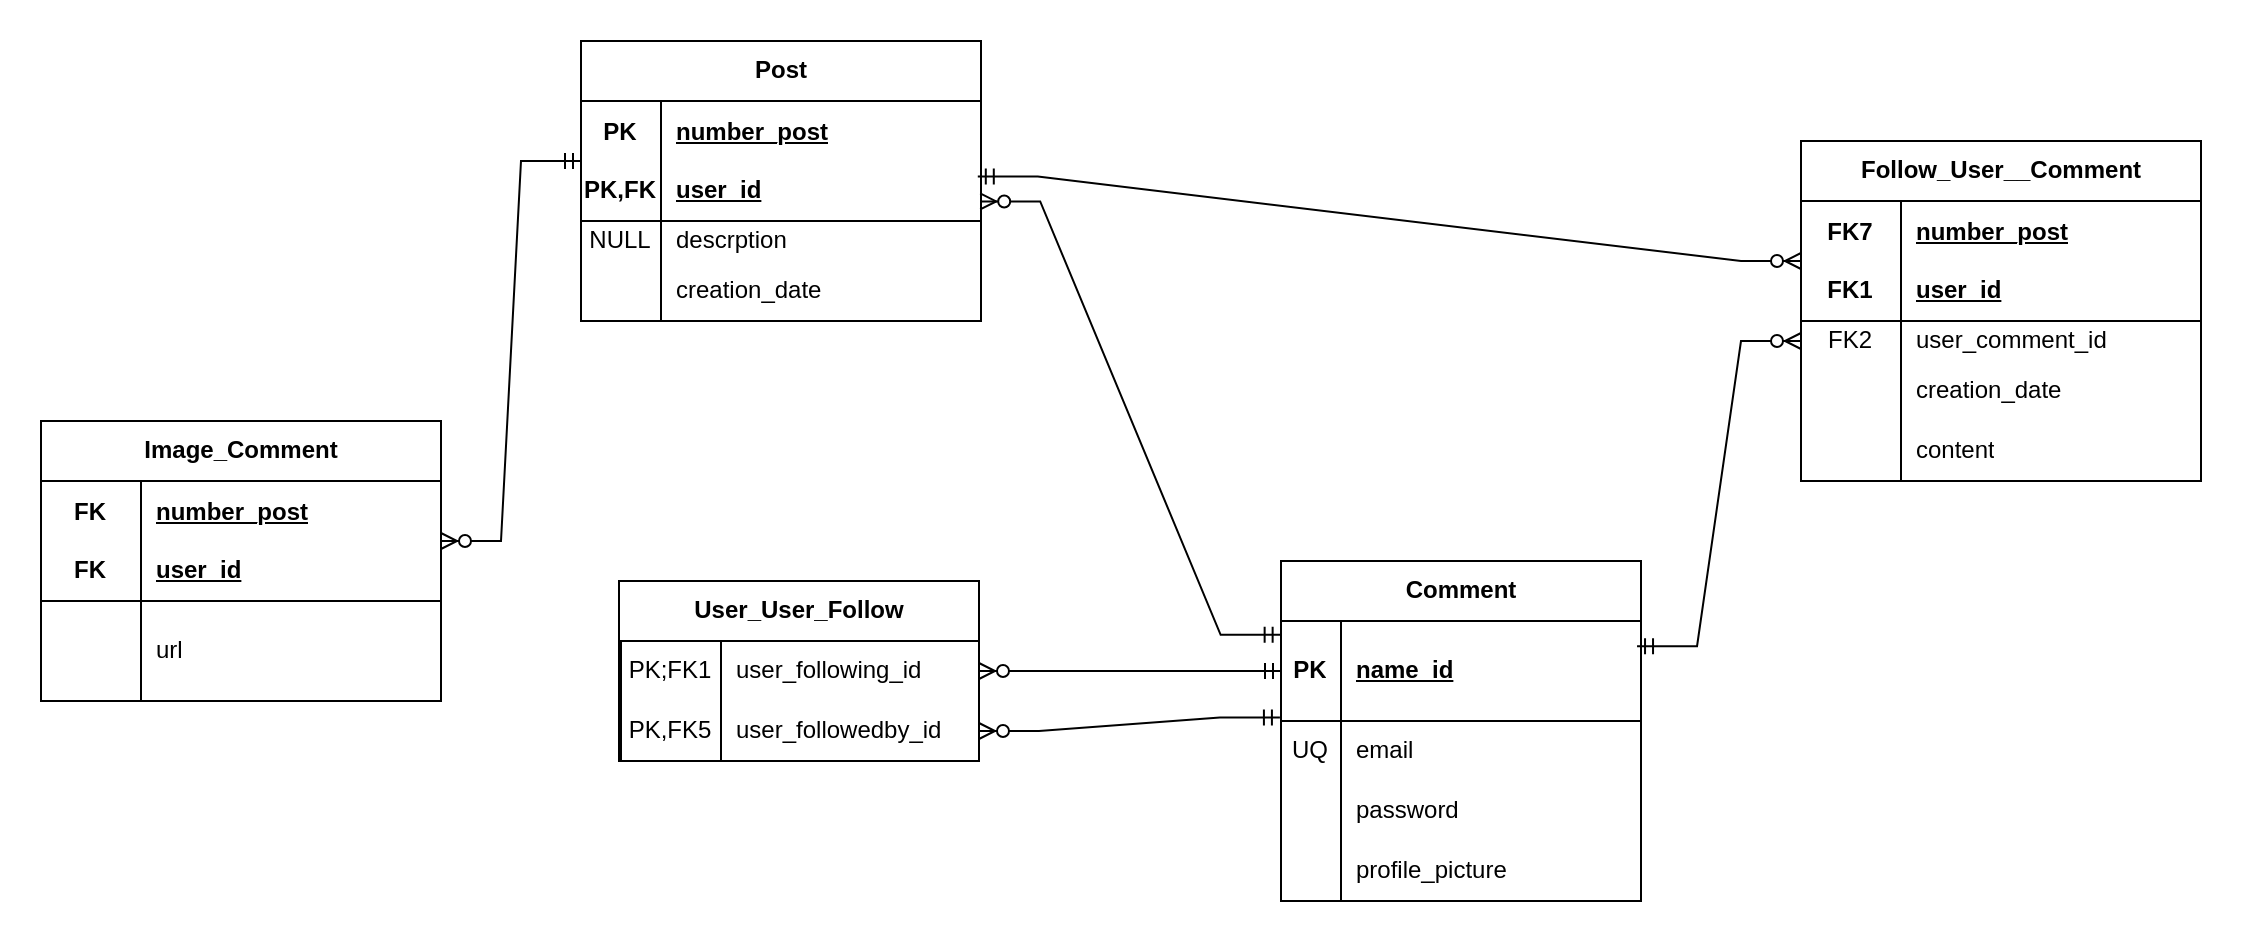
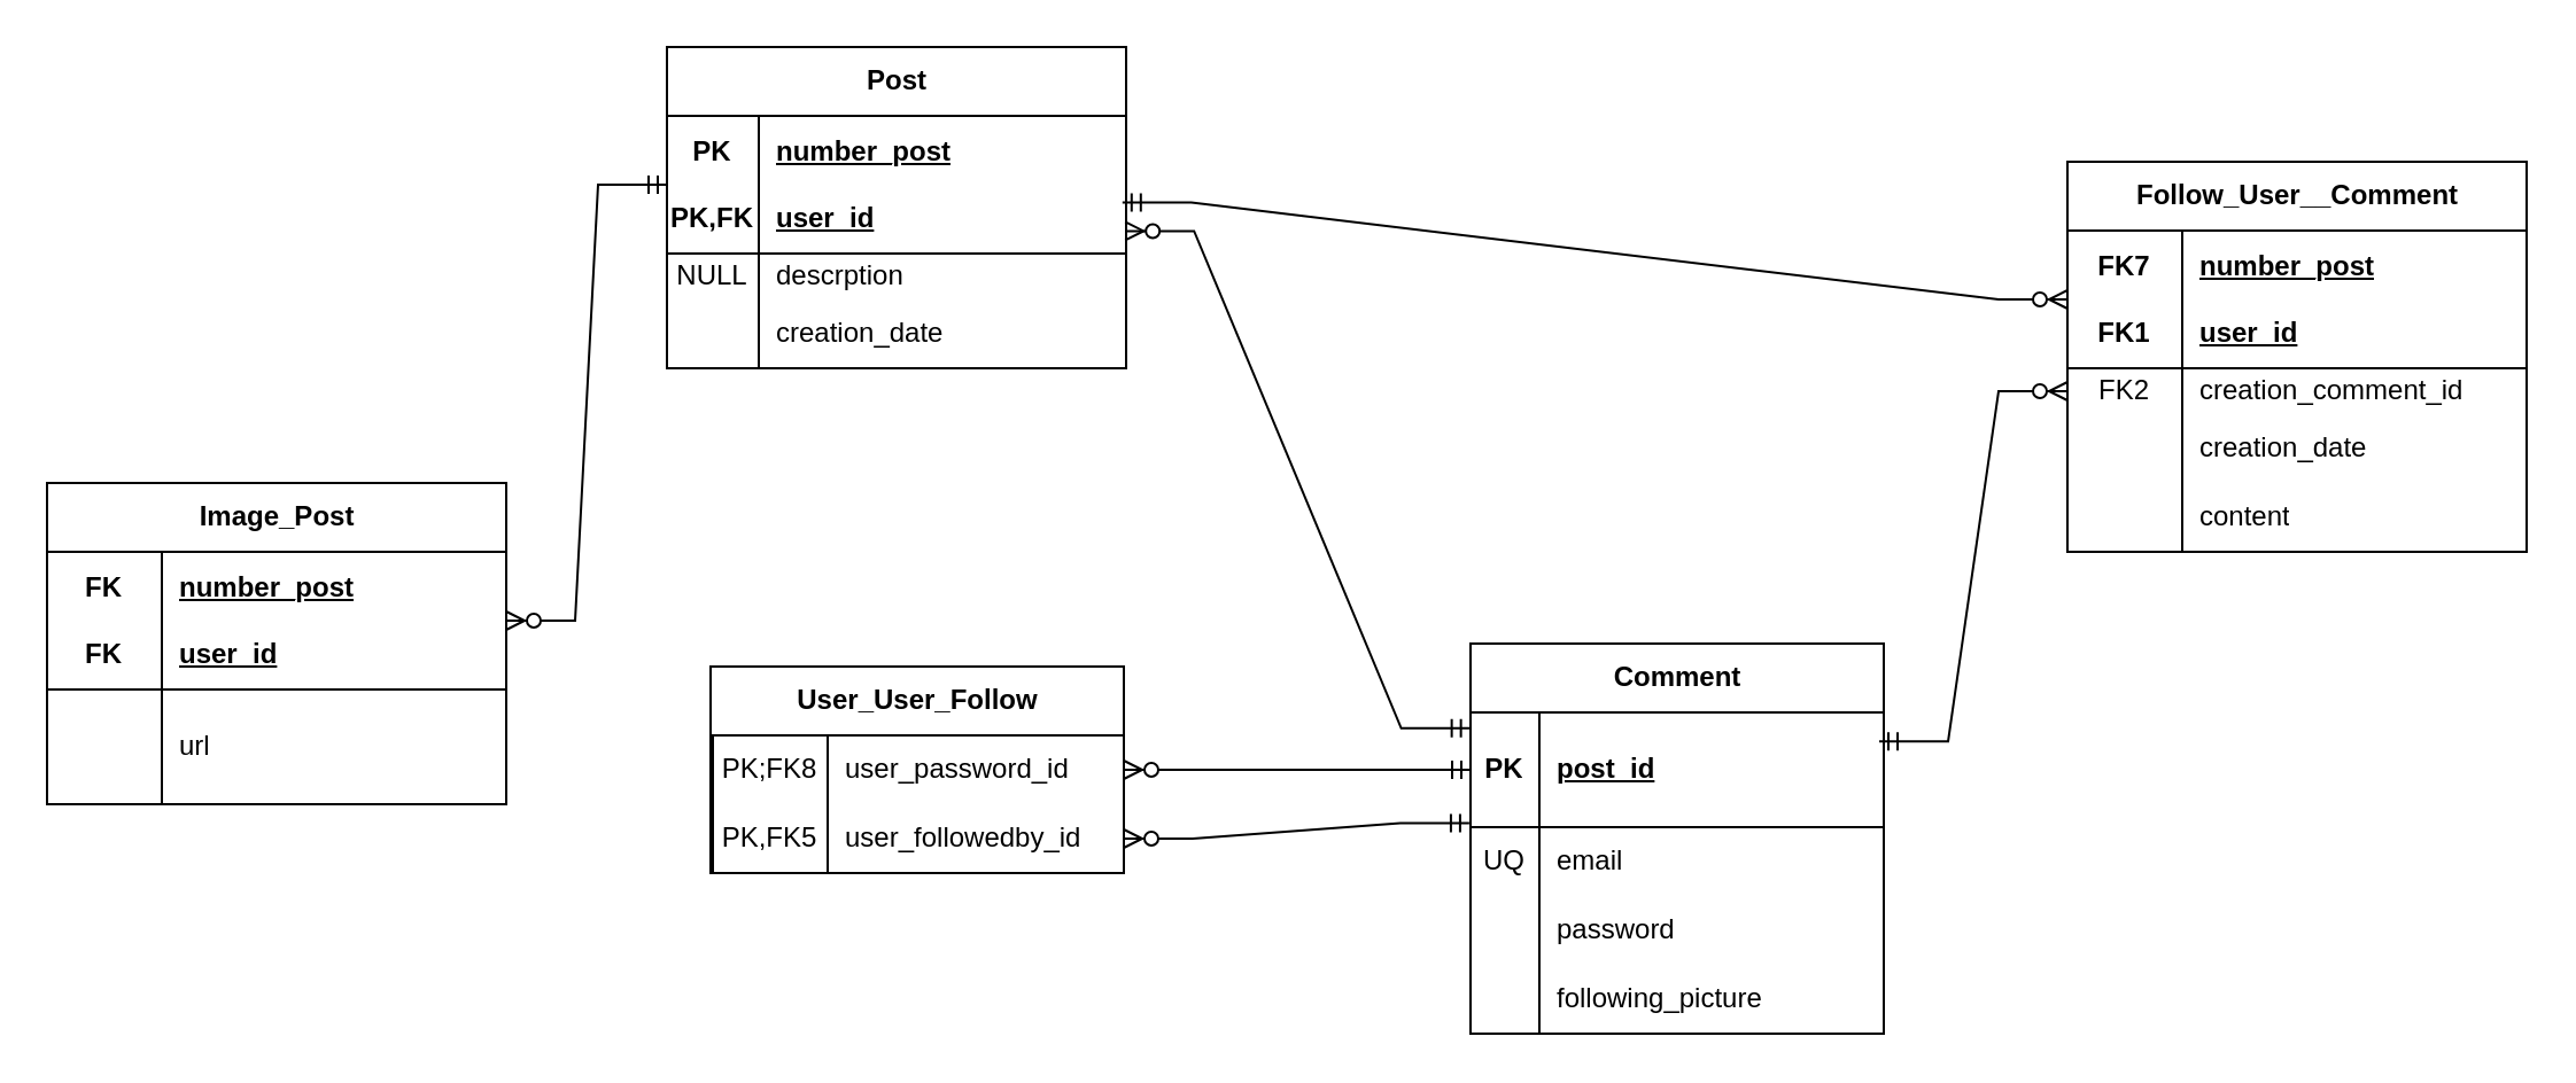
- <mxCell id="31" value="user_comment_id" style="shape=partialRectangle;connectable=0;fillColor=none;top=0;left=0;bottom=0;right=0;align=left;spacingLeft=6;overflow=hidden;whiteSpace=wrap;html=1;" vertex="1" parent="29"><mxGeometry x="50" width="150" height="20" as="geometry"><mxRectangle width="150" height="20" as="alternateBounds" /></mxGeometry></mxCell>
+ <mxCell id="31" value="creation_comment_id" style="shape=partialRectangle;connectable=0;fillColor=none;top=0;left=0;bottom=0;right=0;align=left;spacingLeft=6;overflow=hidden;whiteSpace=wrap;html=1;" vertex="1" parent="29"><mxGeometry x="50" width="150" height="20" as="geometry"><mxRectangle width="150" height="20" as="alternateBounds" /></mxGeometry></mxCell>
- <mxCell id="50" value="Image_Comment" style="shape=table;startSize=30;container=1;collapsible=1;childLayout=tableLayout;fixedRows=1;rowLines=0;fontStyle=1;align=center;resizeLast=1;html=1;columnLines=1;" vertex="1" parent="1"><mxGeometry x="20" y="210" width="200" height="140" as="geometry" /></mxCell>
+ <mxCell id="50" value="Image_Post" style="shape=table;startSize=30;container=1;collapsible=1;childLayout=tableLayout;fixedRows=1;rowLines=0;fontStyle=1;align=center;resizeLast=1;html=1;columnLines=1;" vertex="1" parent="1"><mxGeometry x="20" y="210" width="200" height="140" as="geometry" /></mxCell>
- <mxCell id="43" value="PK;FK1" style="shape=partialRectangle;connectable=0;fillColor=none;top=0;left=0;bottom=0;right=0;editable=1;overflow=hidden;whiteSpace=wrap;html=1;" vertex="1" parent="42"><mxGeometry x="1" width="50" height="30" as="geometry"><mxRectangle width="50" height="30" as="alternateBounds" /></mxGeometry></mxCell>
+ <mxCell id="43" value="PK;FK8" style="shape=partialRectangle;connectable=0;fillColor=none;top=0;left=0;bottom=0;right=0;editable=1;overflow=hidden;whiteSpace=wrap;html=1;" vertex="1" parent="42"><mxGeometry x="1" width="50" height="30" as="geometry"><mxRectangle width="50" height="30" as="alternateBounds" /></mxGeometry></mxCell>
- <mxCell id="44" value="user_following_id" style="shape=partialRectangle;connectable=0;fillColor=none;top=0;left=0;bottom=0;right=0;align=left;spacingLeft=6;overflow=hidden;whiteSpace=wrap;html=1;" vertex="1" parent="42"><mxGeometry x="51" width="129" height="30" as="geometry"><mxRectangle width="129" height="30" as="alternateBounds" /></mxGeometry></mxCell>
+ <mxCell id="44" value="user_password_id" style="shape=partialRectangle;connectable=0;fillColor=none;top=0;left=0;bottom=0;right=0;align=left;spacingLeft=6;overflow=hidden;whiteSpace=wrap;html=1;" vertex="1" parent="42"><mxGeometry x="51" width="129" height="30" as="geometry"><mxRectangle width="129" height="30" as="alternateBounds" /></mxGeometry></mxCell>
- <mxCell id="5" value="name_id" style="shape=partialRectangle;connectable=0;fillColor=none;top=0;left=0;bottom=0;right=0;align=left;spacingLeft=6;fontStyle=5;overflow=hidden;whiteSpace=wrap;html=1;" vertex="1" parent="3"><mxGeometry x="30" width="150" height="50" as="geometry"><mxRectangle width="150" height="50" as="alternateBounds" /></mxGeometry></mxCell>
+ <mxCell id="5" value="post_id" style="shape=partialRectangle;connectable=0;fillColor=none;top=0;left=0;bottom=0;right=0;align=left;spacingLeft=6;fontStyle=5;overflow=hidden;whiteSpace=wrap;html=1;" vertex="1" parent="3"><mxGeometry x="30" width="150" height="50" as="geometry"><mxRectangle width="150" height="50" as="alternateBounds" /></mxGeometry></mxCell>
- <mxCell id="14" value="profile_picture" style="shape=partialRectangle;connectable=0;fillColor=none;top=0;left=0;bottom=0;right=0;align=left;spacingLeft=6;overflow=hidden;whiteSpace=wrap;html=1;" vertex="1" parent="12"><mxGeometry x="30" width="150" height="30" as="geometry"><mxRectangle width="150" height="30" as="alternateBounds" /></mxGeometry></mxCell>
+ <mxCell id="14" value="following_picture" style="shape=partialRectangle;connectable=0;fillColor=none;top=0;left=0;bottom=0;right=0;align=left;spacingLeft=6;overflow=hidden;whiteSpace=wrap;html=1;" vertex="1" parent="12"><mxGeometry x="30" width="150" height="30" as="geometry"><mxRectangle width="150" height="30" as="alternateBounds" /></mxGeometry></mxCell>
